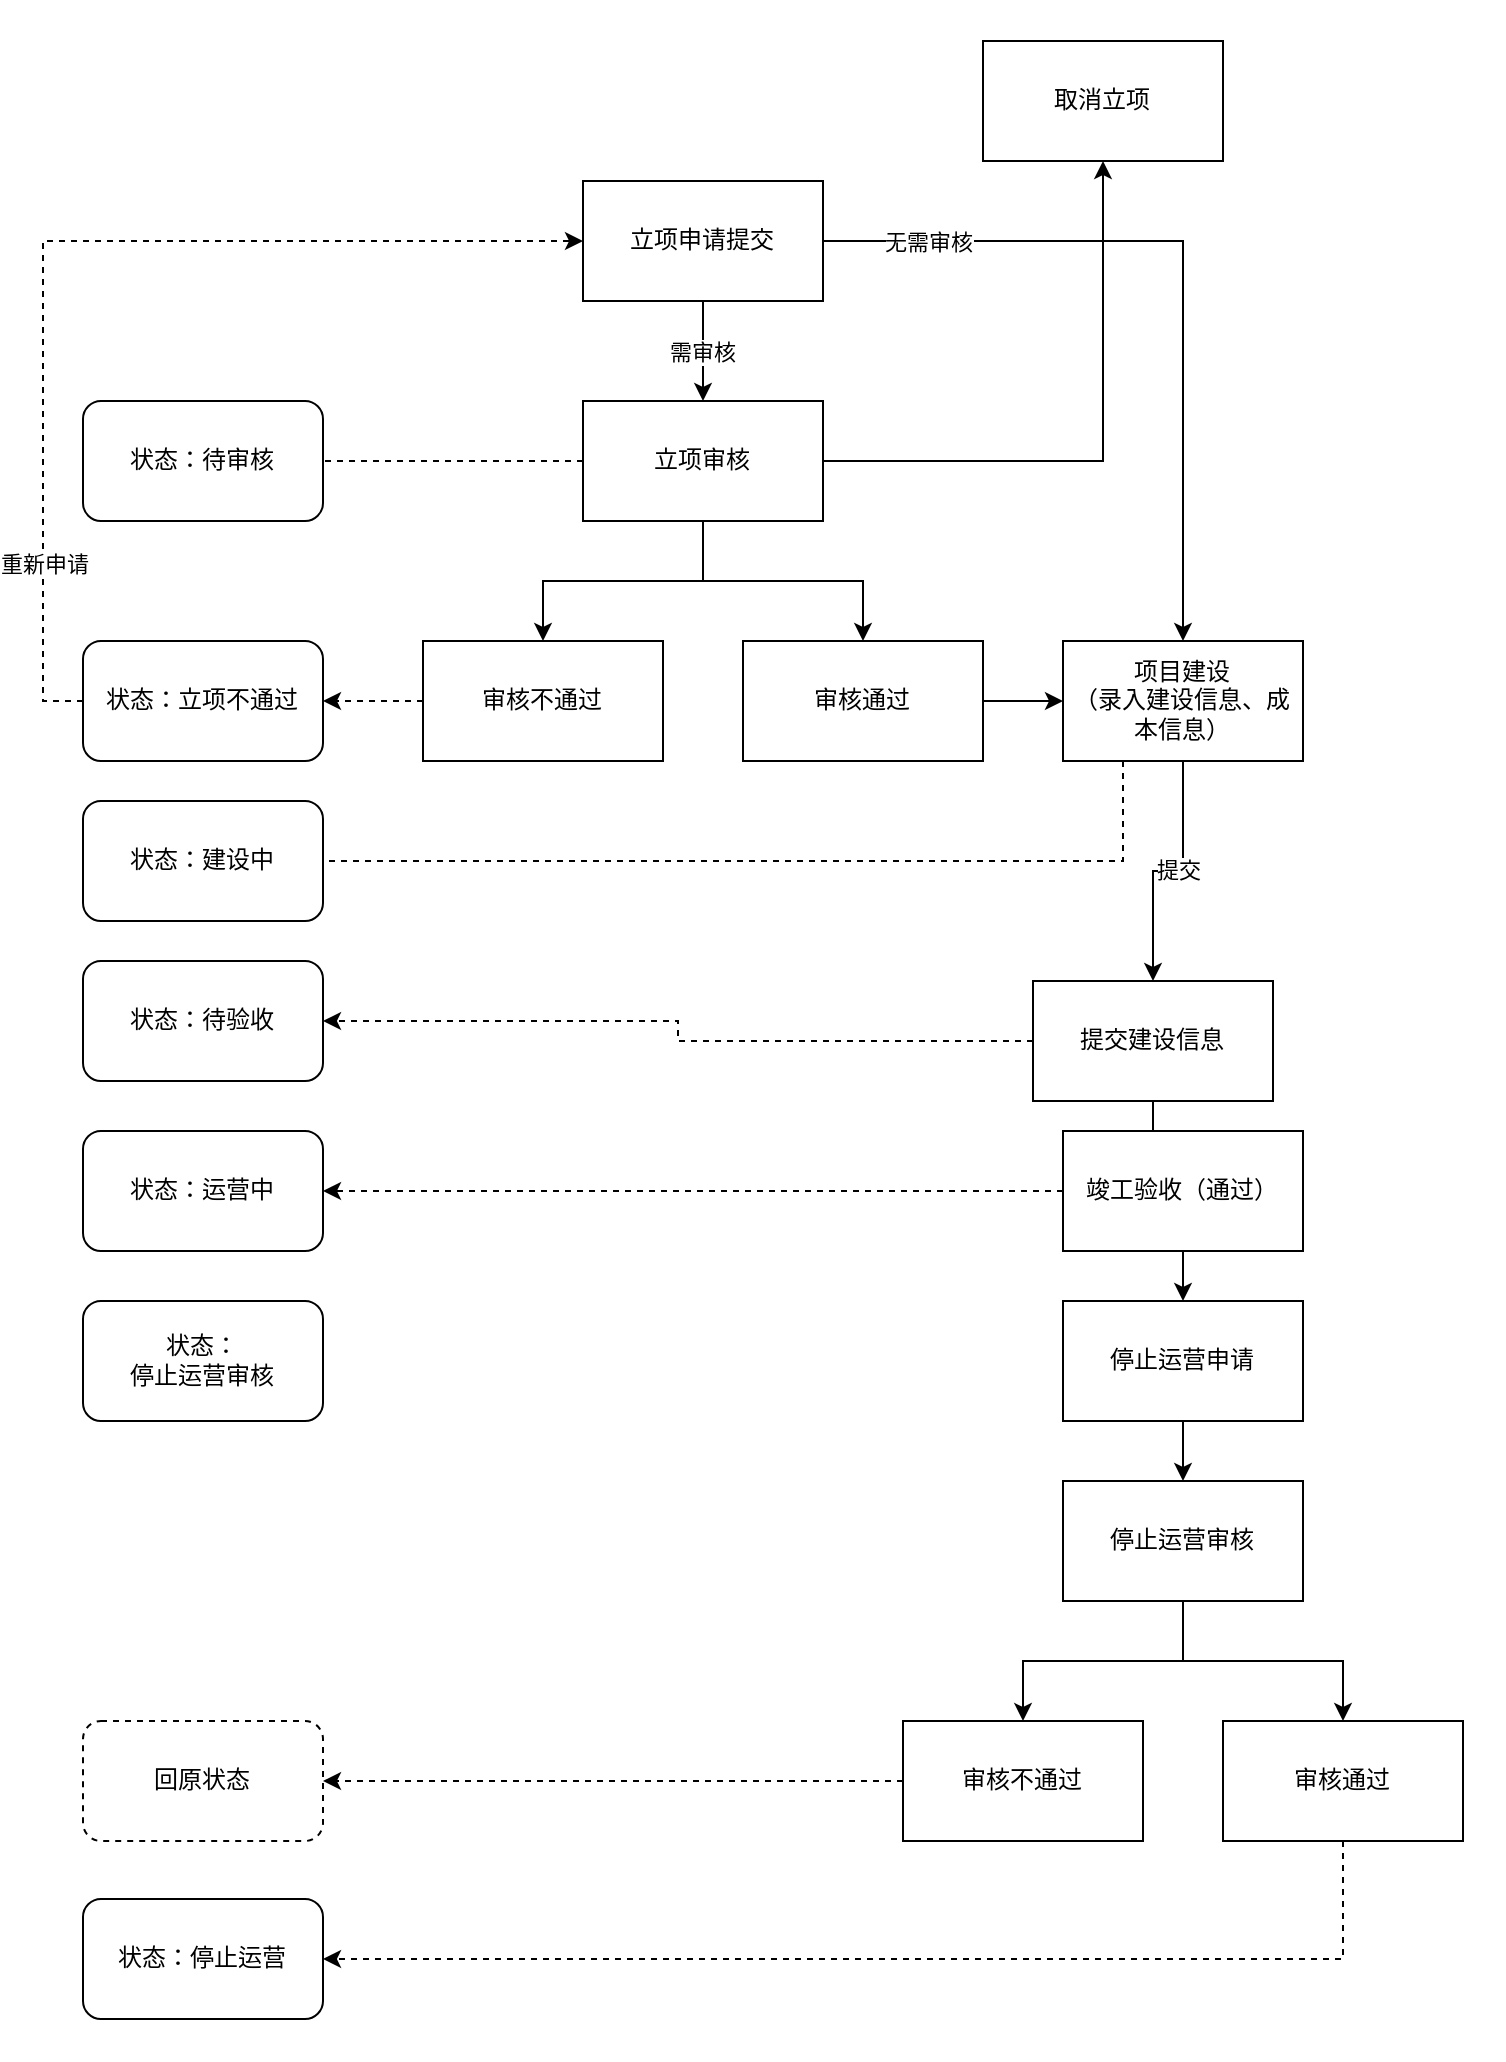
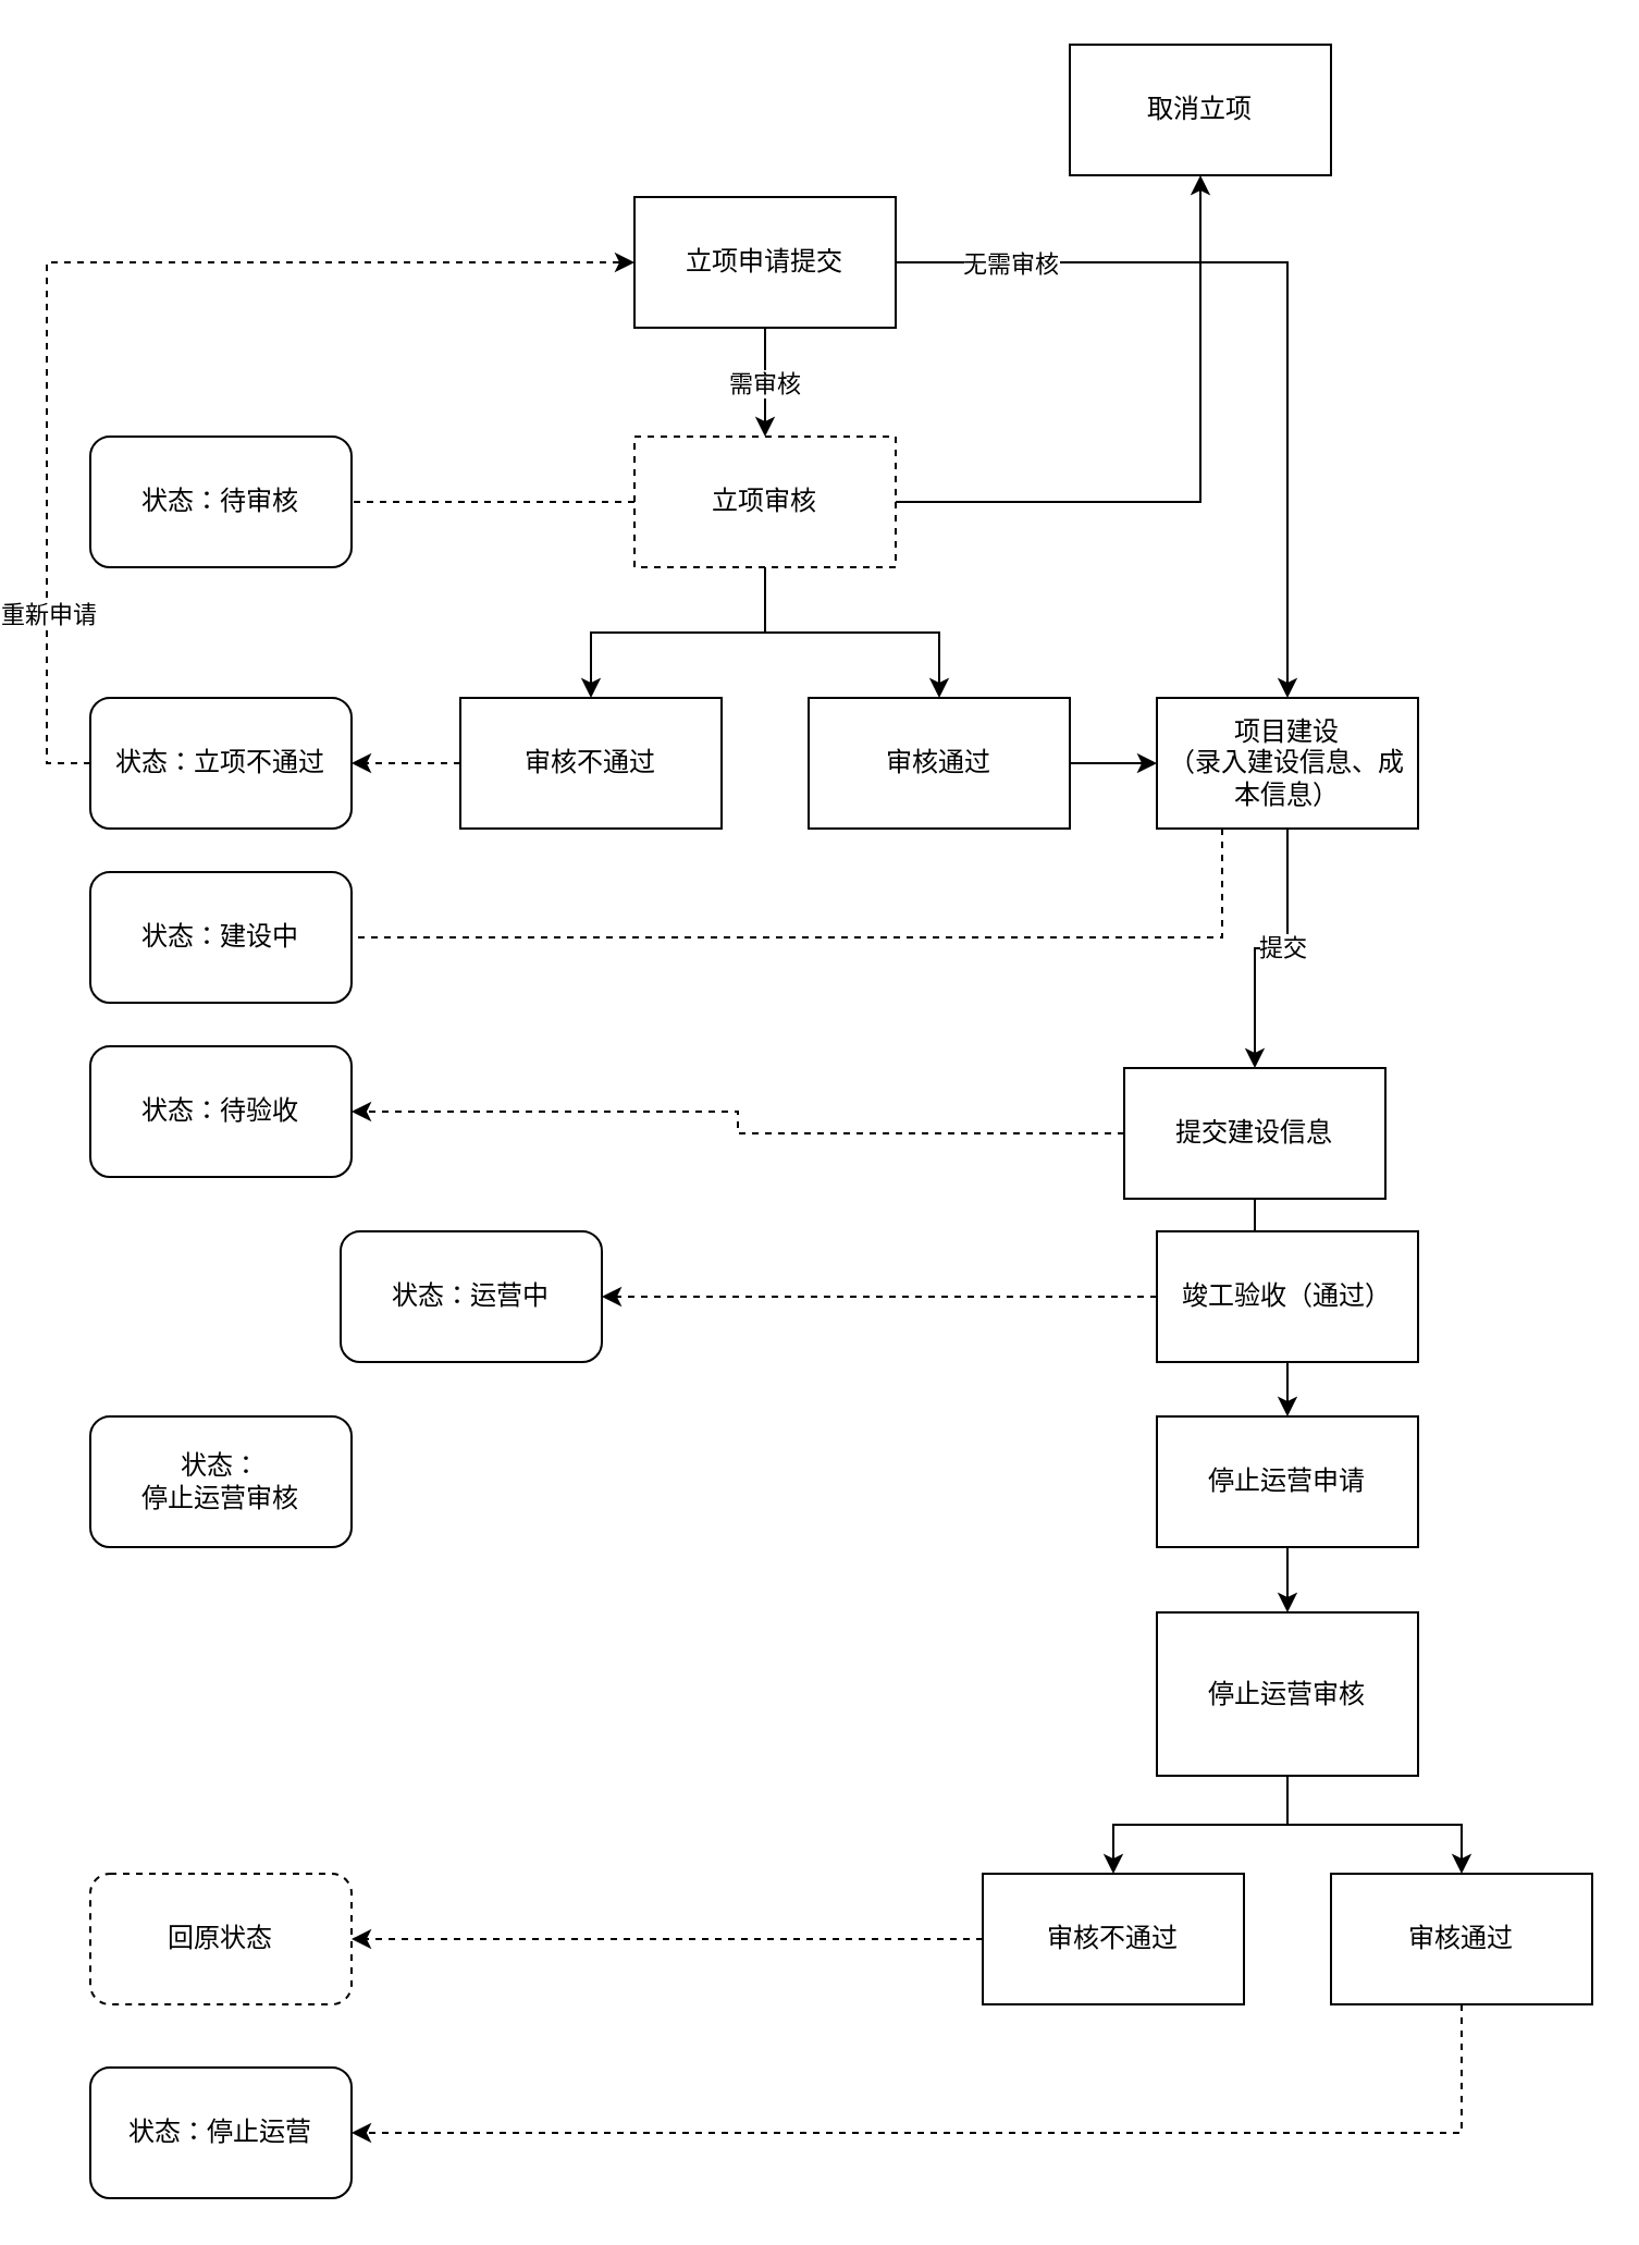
- <mxCell id="11" value="立项审核" style="rounded=0;whiteSpace=wrap;html=1;" parent="1" vertex="1"><mxGeometry x="270" y="200" width="120" height="60" as="geometry" /></mxCell>
+ <mxCell id="11" value="立项审核" style="rounded=0;whiteSpace=wrap;html=1;dashed=1;" parent="1" vertex="1"><mxGeometry x="270" y="200" width="120" height="60" as="geometry" /></mxCell>
- <mxCell id="33" value="状态：运营中" style="rounded=1;whiteSpace=wrap;html=1;" parent="1" vertex="1"><mxGeometry x="20" y="565" width="120" height="60" as="geometry" /></mxCell>
+ <mxCell id="33" value="状态：运营中" style="rounded=1;whiteSpace=wrap;html=1;" parent="1" vertex="1"><mxGeometry x="135" y="565" width="120" height="60" as="geometry" /></mxCell>
- <mxCell id="38" value="停止运营审核" style="rounded=0;whiteSpace=wrap;html=1;" vertex="1" parent="1"><mxGeometry x="510" y="740" width="120" height="60" as="geometry" /></mxCell>
+ <mxCell id="38" value="停止运营审核" style="rounded=0;whiteSpace=wrap;html=1;" vertex="1" parent="1"><mxGeometry x="510" y="740" width="120" height="75" as="geometry" /></mxCell>
